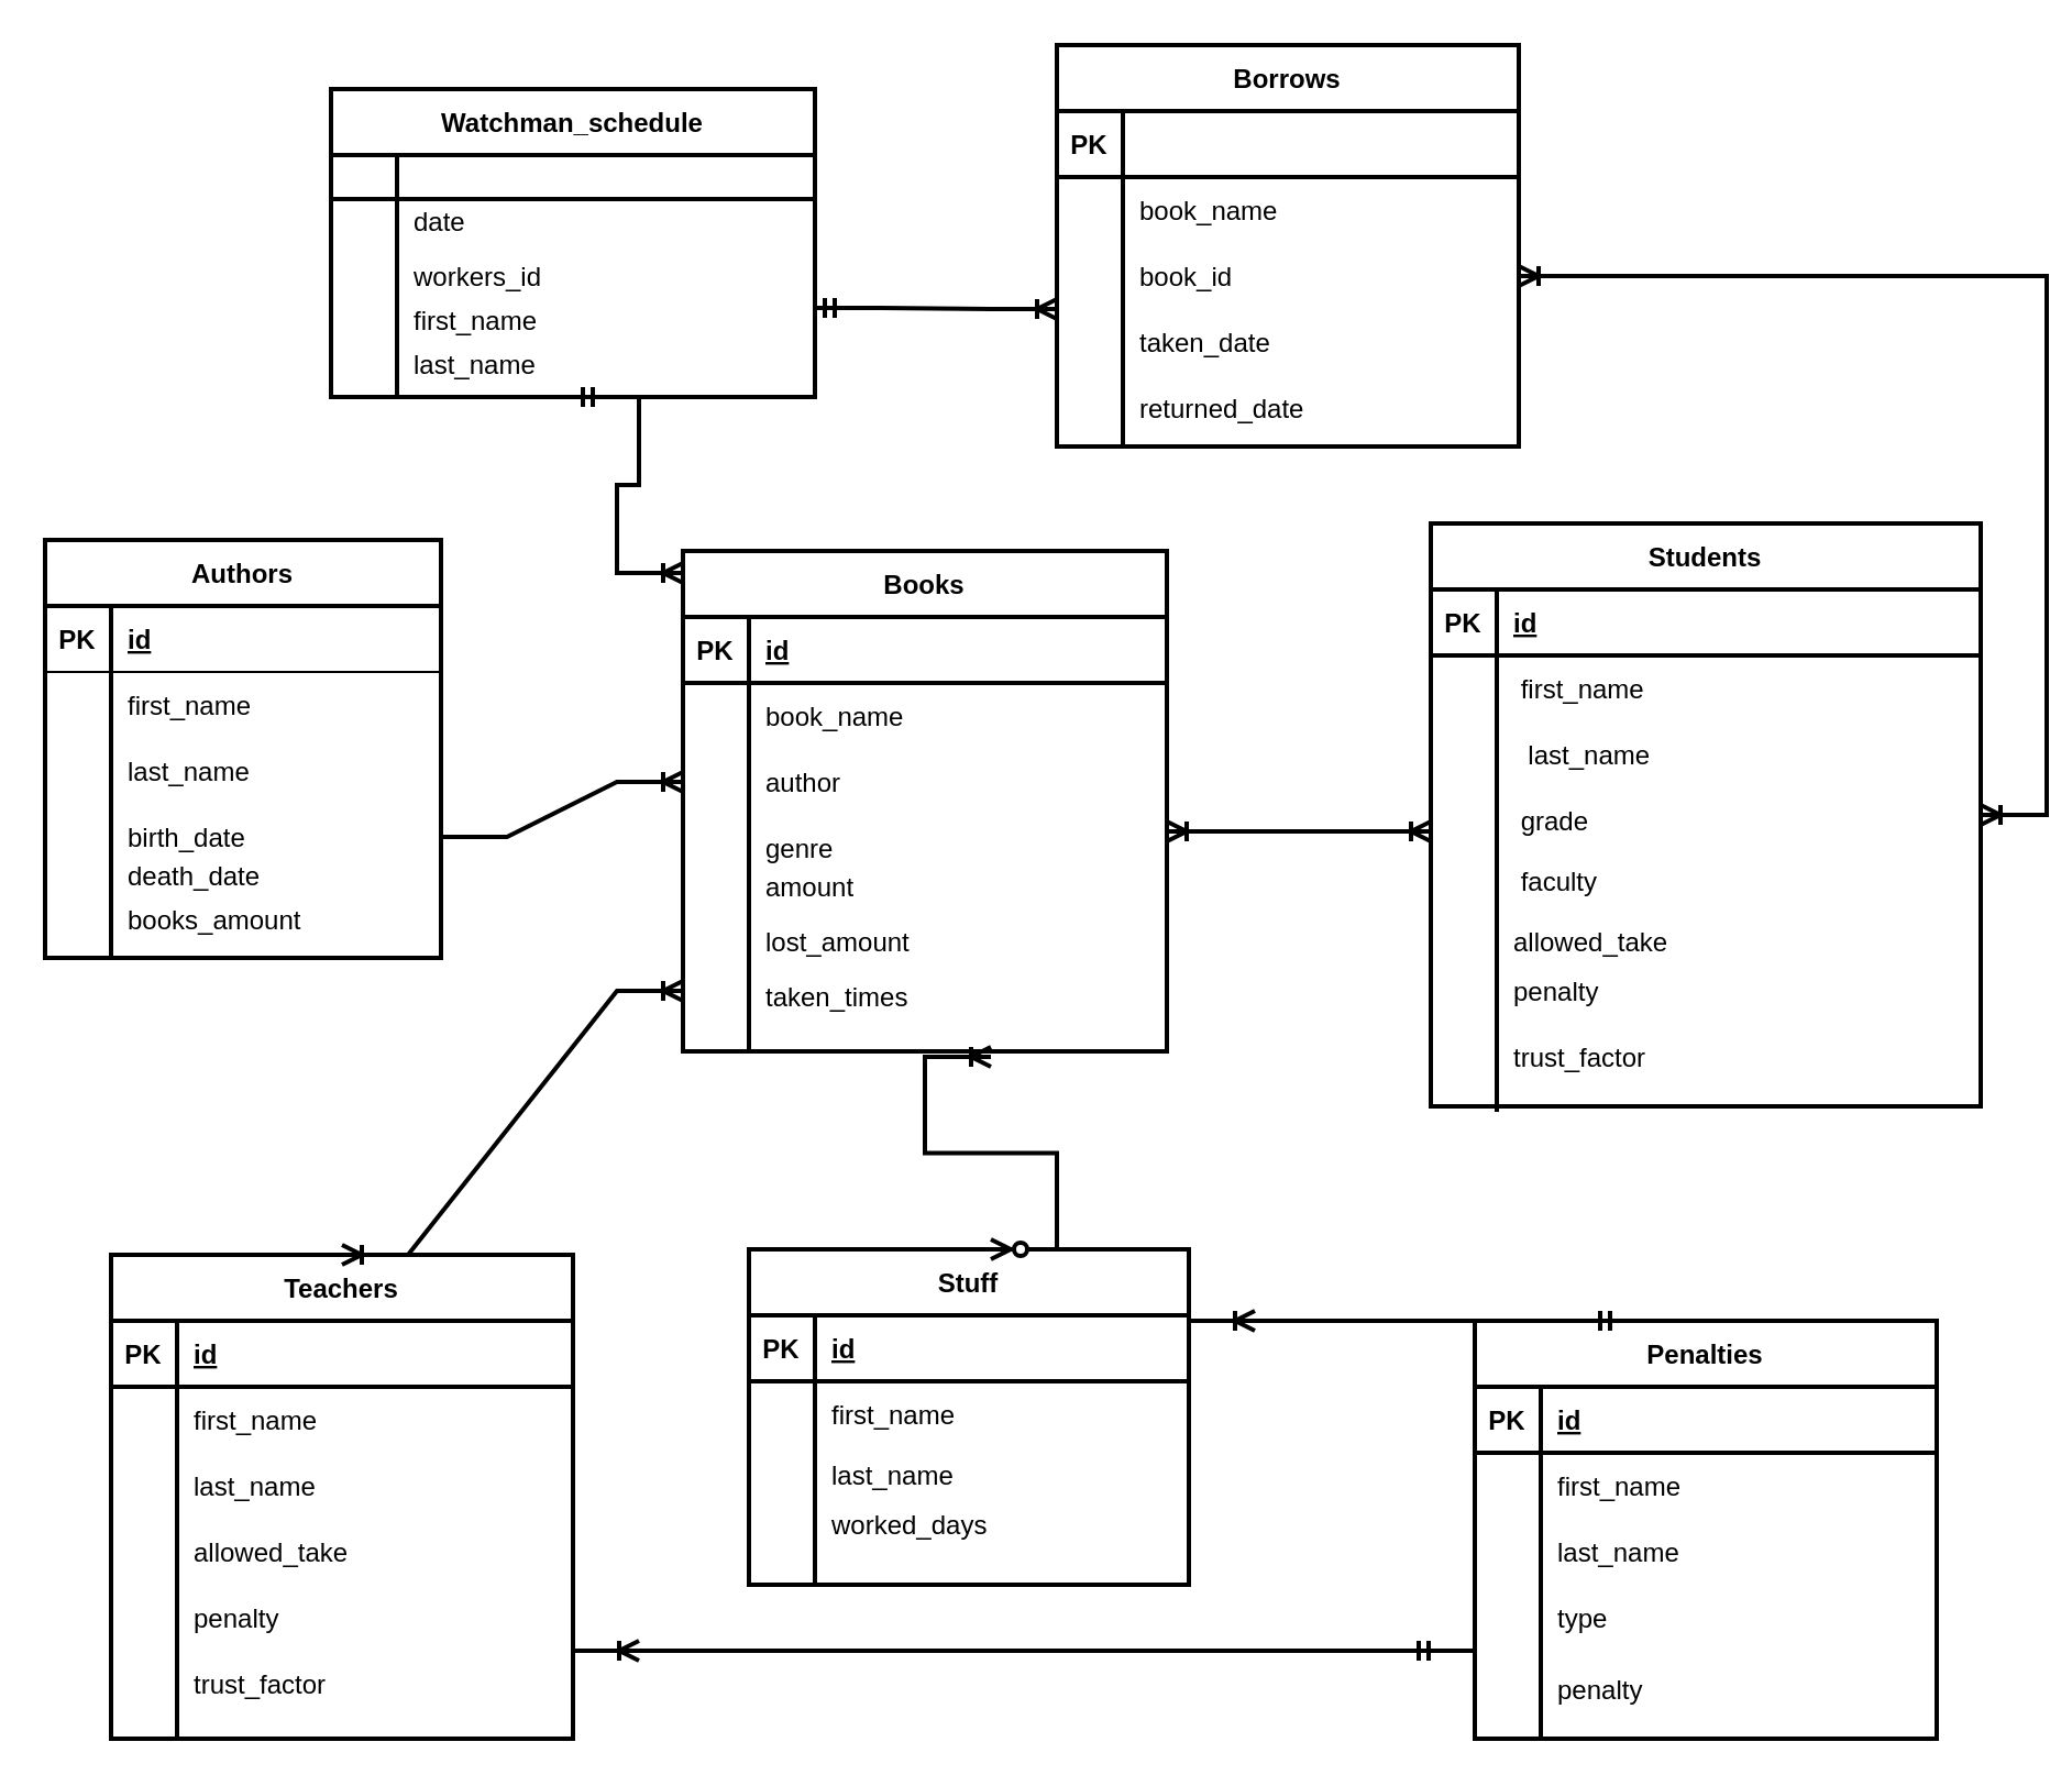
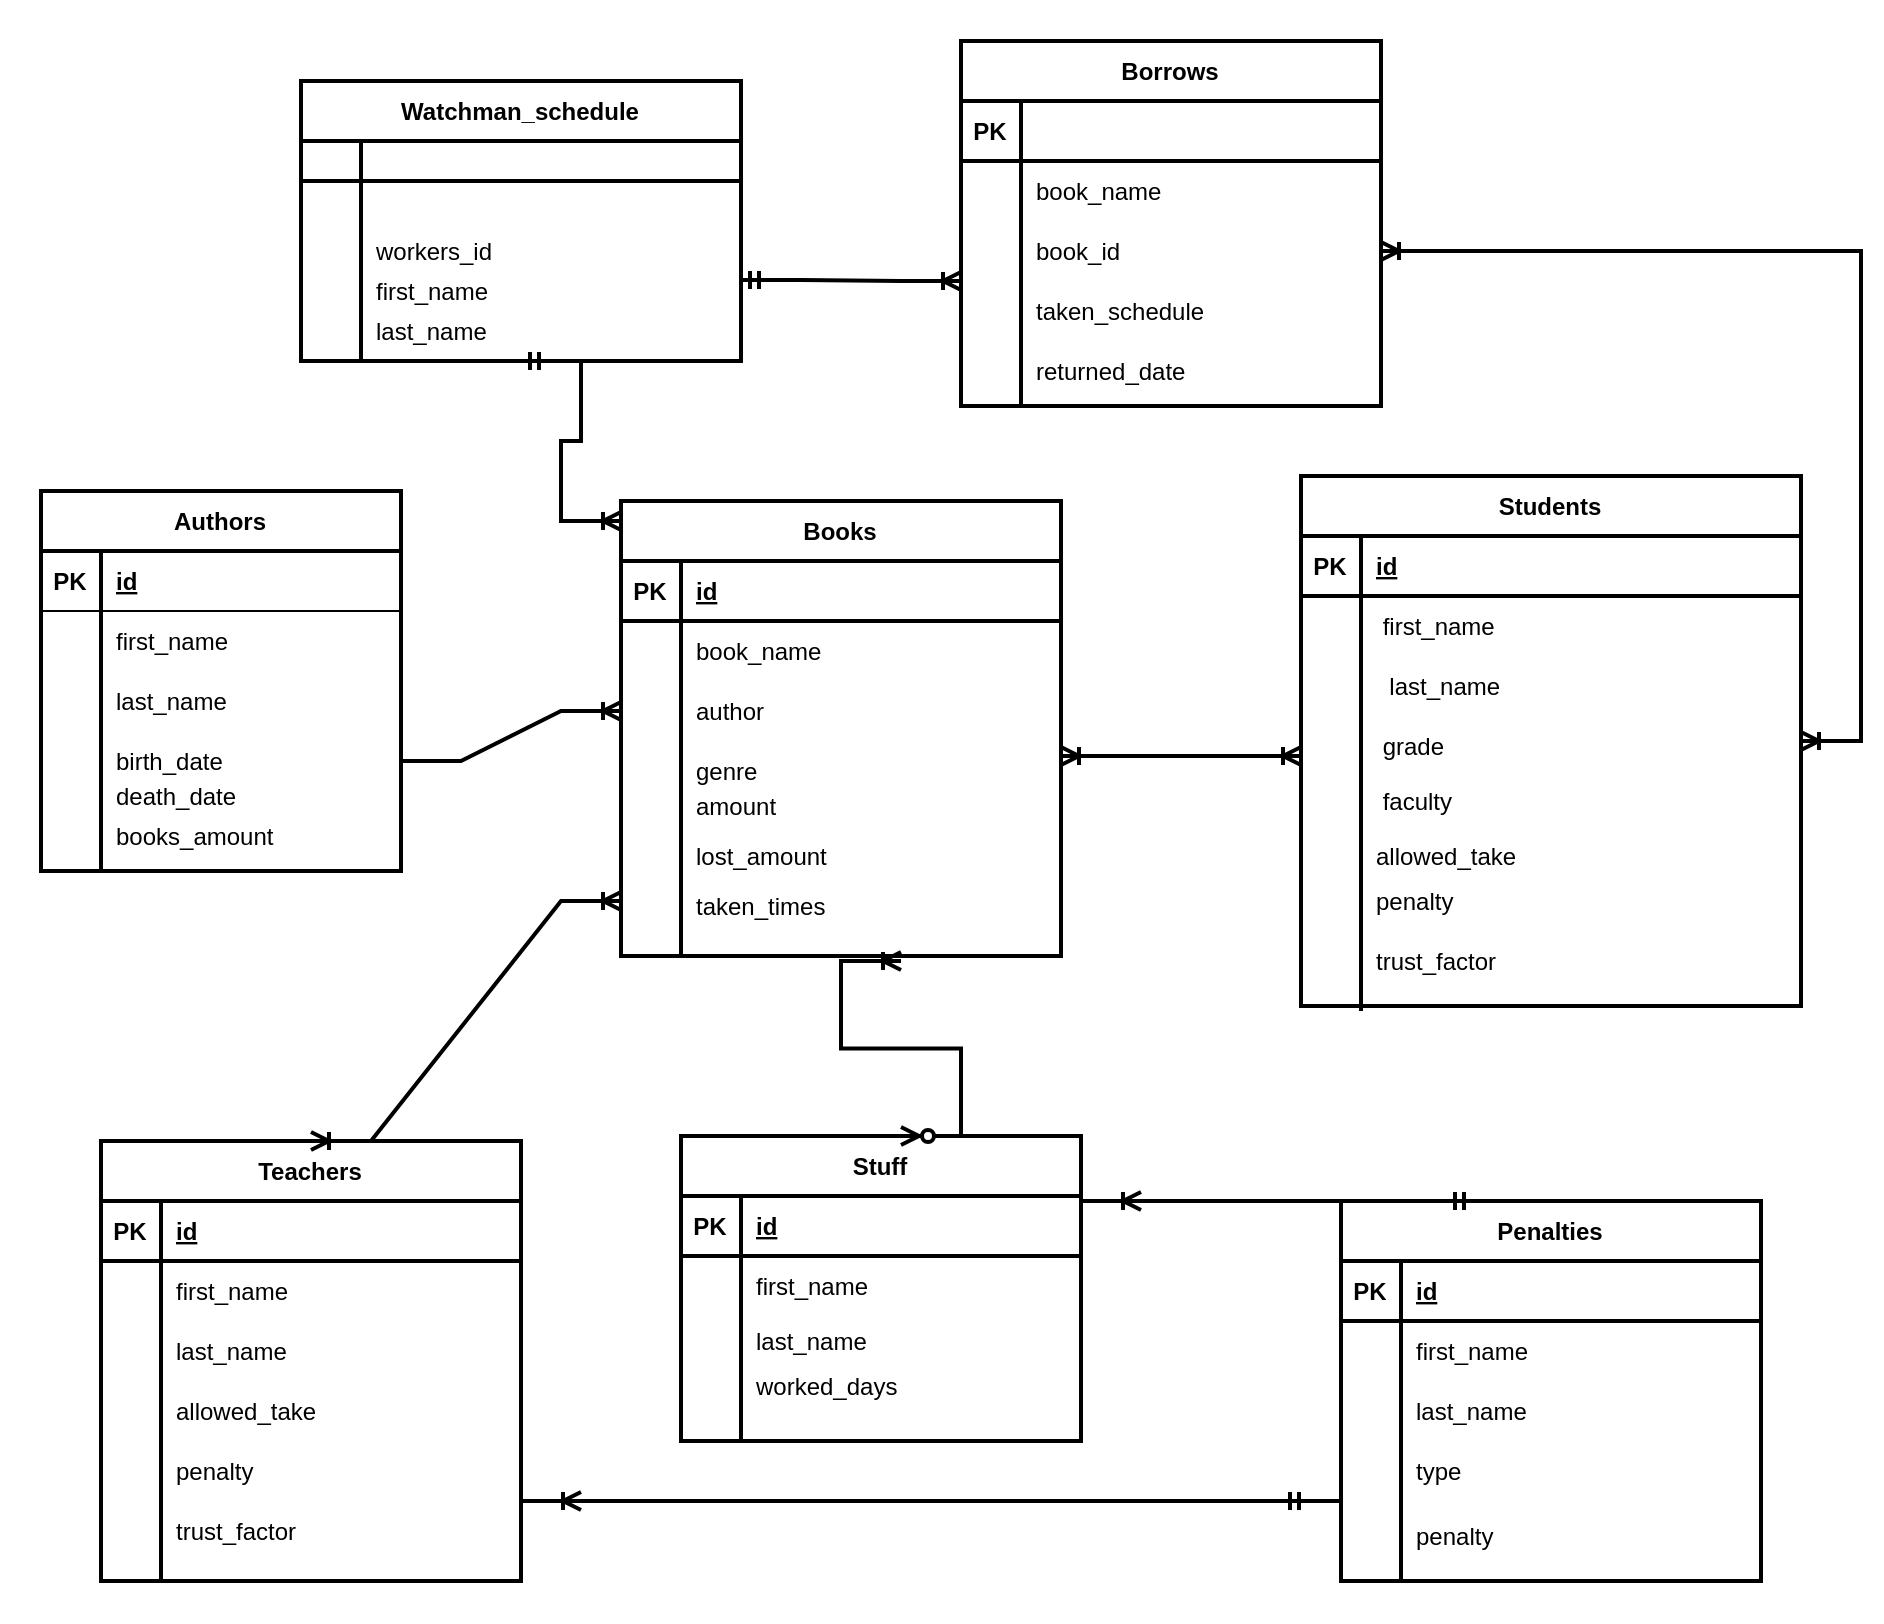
- <mxCell id="114" value="date" style="shape=partialRectangle;connectable=0;fillColor=none;top=0;left=0;bottom=0;right=0;align=left;spacingLeft=6;overflow=hidden;strokeWidth=2;" vertex="1" parent="112"><mxGeometry x="30" width="190" height="20" as="geometry"><mxRectangle width="190" height="20" as="alternateBounds" /></mxGeometry></mxCell>
- <mxCell id="97" value="taken_date" style="shape=partialRectangle;connectable=0;fillColor=none;top=0;left=0;bottom=0;right=0;align=left;spacingLeft=6;overflow=hidden;strokeWidth=2;" vertex="1" parent="95"><mxGeometry x="30" width="180" height="30" as="geometry"><mxRectangle width="180" height="30" as="alternateBounds" /></mxGeometry></mxCell>
+ <mxCell id="97" value="taken_schedule" style="shape=partialRectangle;connectable=0;fillColor=none;top=0;left=0;bottom=0;right=0;align=left;spacingLeft=6;overflow=hidden;strokeWidth=2;" vertex="1" parent="95"><mxGeometry x="30" width="180" height="30" as="geometry"><mxRectangle width="180" height="30" as="alternateBounds" /></mxGeometry></mxCell>
